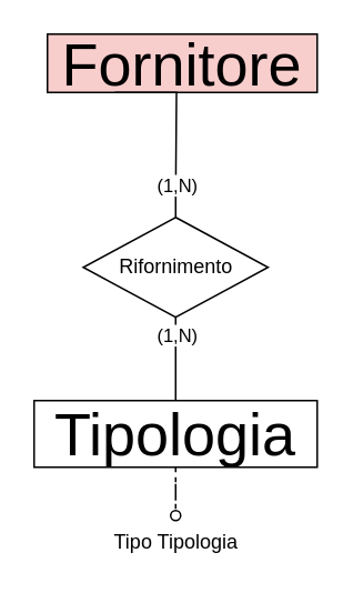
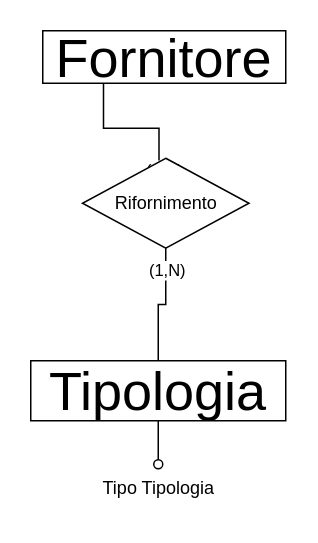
- <mxCell id="2" value="Fornitore" style="whiteSpace=wrap;html=1;align=center;fontSize=36;fillColor=#f8cecc;" parent="1" vertex="1"><mxGeometry x="28" y="20" width="162" height="35" as="geometry" /></mxCell>
+ <mxCell id="2" value="Fornitore" style="whiteSpace=wrap;html=1;align=center;fontSize=36;" parent="1" vertex="1"><mxGeometry x="28" y="20" width="162" height="35" as="geometry" /></mxCell>
- <mxCell id="9" value="Rifornimento" style="shape=rhombus;perimeter=rhombusPerimeter;whiteSpace=wrap;html=1;align=center;" parent="1" vertex="1"><mxGeometry x="49.5" y="130" width="111" height="60" as="geometry" /></mxCell>
+ <mxCell id="9" value="Rifornimento" style="shape=rhombus;perimeter=rhombusPerimeter;whiteSpace=wrap;html=1;align=center;" parent="1" vertex="1"><mxGeometry x="54.5" y="105" width="111" height="60" as="geometry" /></mxCell>
- <mxCell id="5" style="edgeStyle=orthogonalEdgeStyle;rounded=0;orthogonalLoop=1;jettySize=auto;html=1;endArrow=oval;endFill=0;entryX=0.5;entryY=-0.033;entryDx=0;entryDy=0;entryPerimeter=0;dashed=1;" parent="1" source="6" target="10" edge="1"><mxGeometry relative="1" as="geometry"><mxPoint x="85.5" y="360" as="targetPoint" /></mxGeometry></mxCell>
+ <mxCell id="5" style="edgeStyle=orthogonalEdgeStyle;rounded=0;orthogonalLoop=1;jettySize=auto;html=1;endArrow=oval;endFill=0;entryX=0.5;entryY=-0.033;entryDx=0;entryDy=0;entryPerimeter=0;" parent="1" source="6" target="10" edge="1"><mxGeometry relative="1" as="geometry"><mxPoint x="85.5" y="360" as="targetPoint" /></mxGeometry></mxCell>
